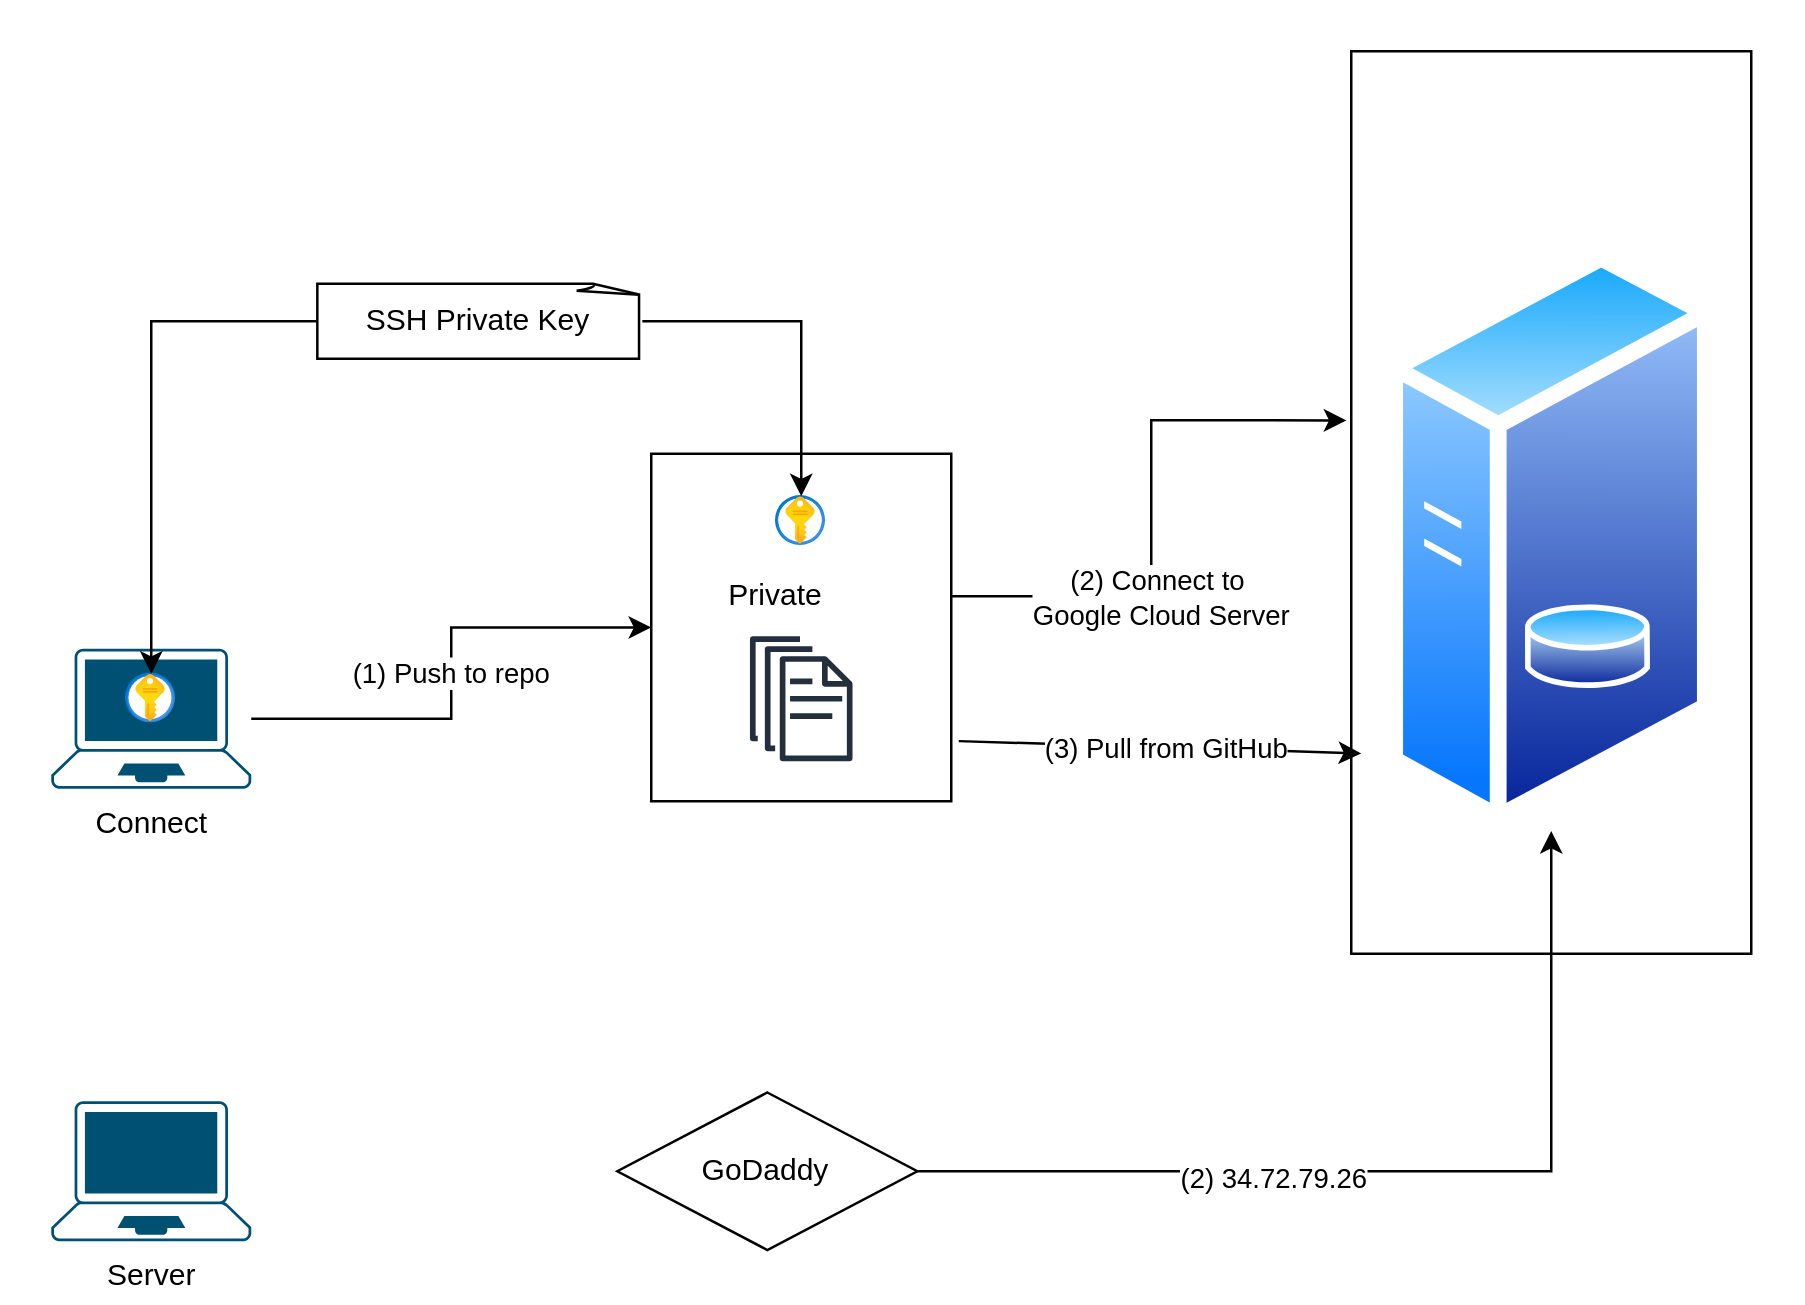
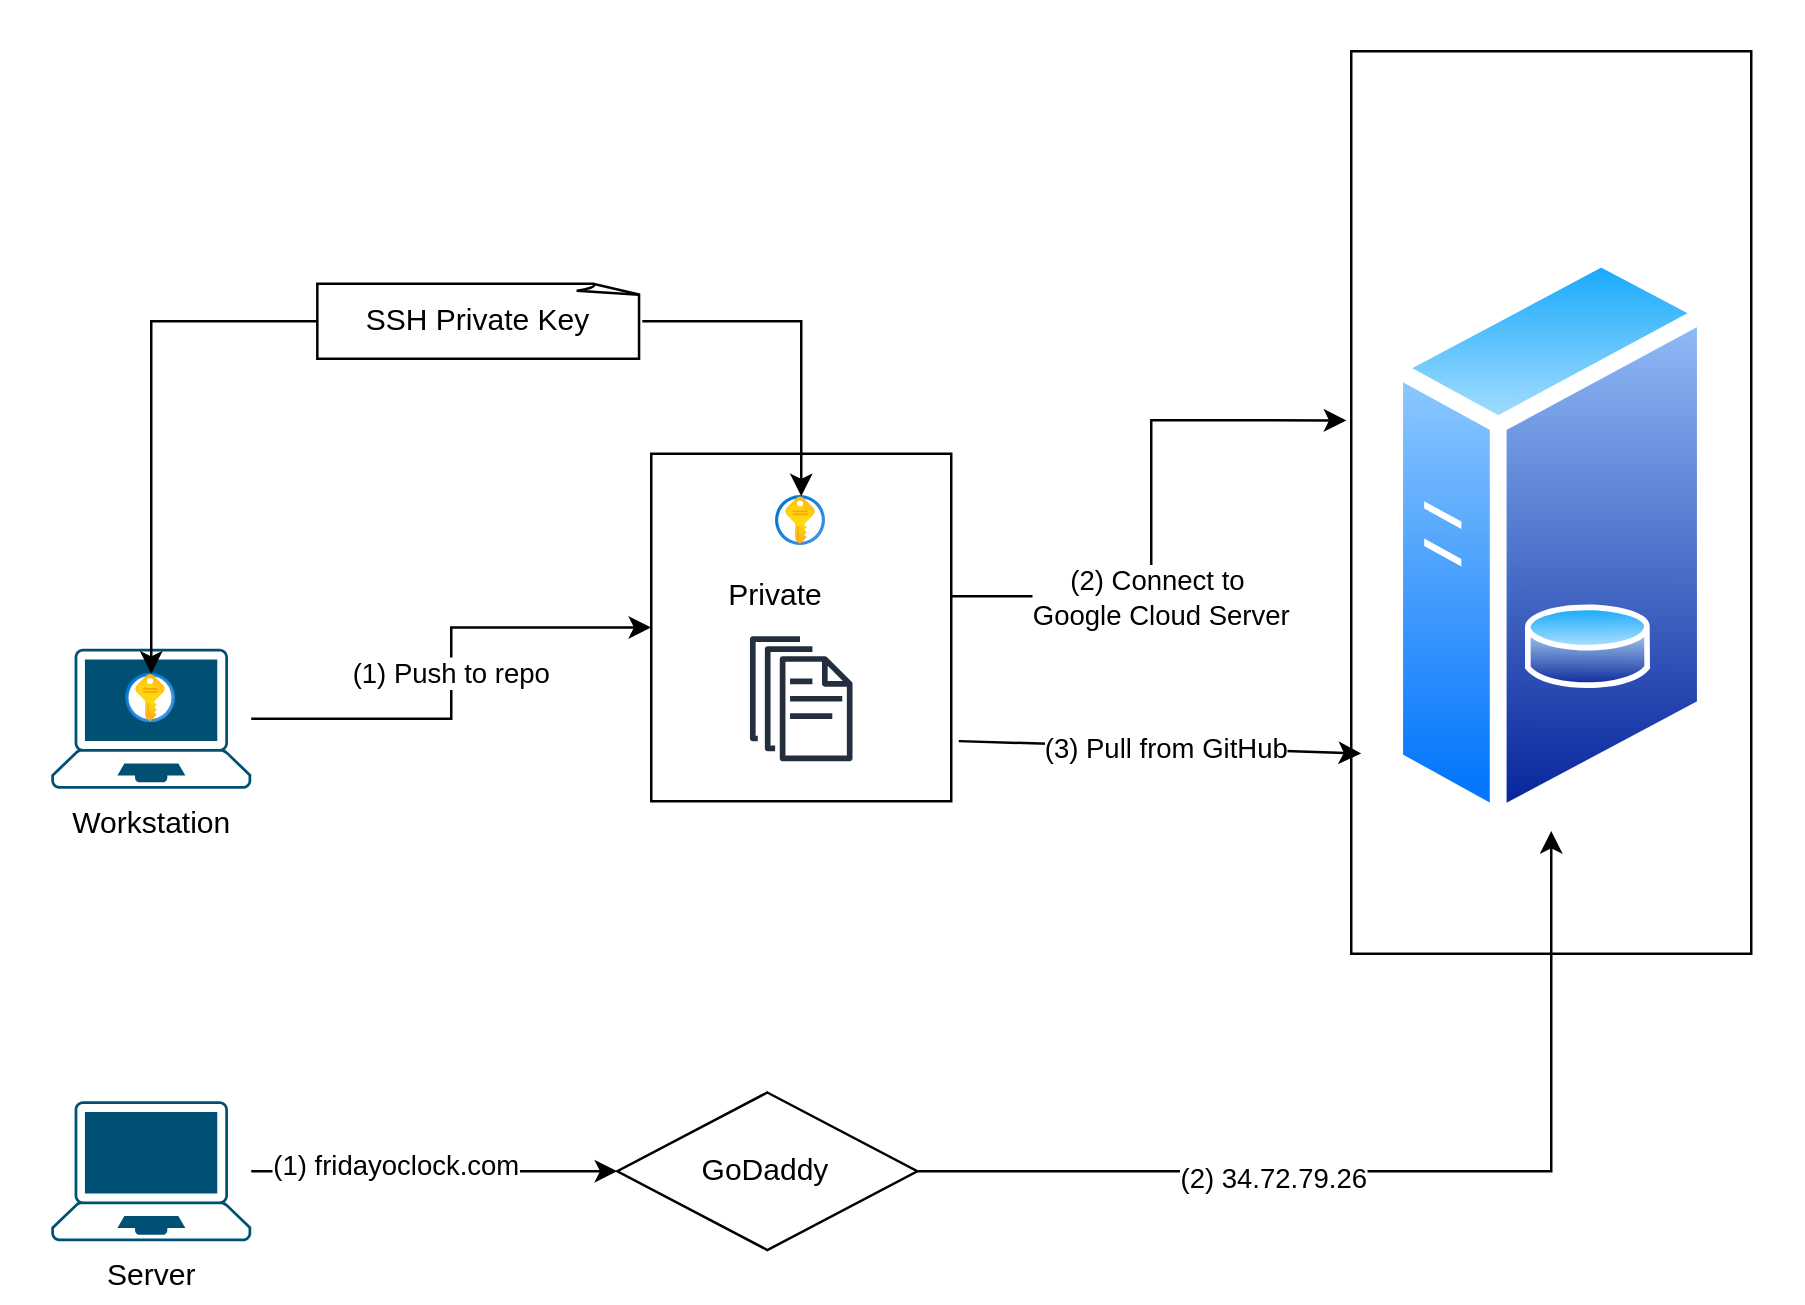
- <mxCell id="5" value="Connect" style="points=[[0.13,0.02,0],[0.5,0,0],[0.87,0.02,0],[0.885,0.4,0],[0.985,0.985,0],[0.5,1,0],[0.015,0.985,0],[0.115,0.4,0]];verticalLabelPosition=bottom;sketch=0;html=1;verticalAlign=top;aspect=fixed;align=center;pointerEvents=1;shape=mxgraph.cisco19.laptop;fillColor=#005073;strokeColor=none;" parent="1" vertex="1"><mxGeometry x="20" y="259" width="80" height="56" as="geometry" /></mxCell>
+ <mxCell id="5" value="Workstation" style="points=[[0.13,0.02,0],[0.5,0,0],[0.87,0.02,0],[0.885,0.4,0],[0.985,0.985,0],[0.5,1,0],[0.015,0.985,0],[0.115,0.4,0]];verticalLabelPosition=bottom;sketch=0;html=1;verticalAlign=top;aspect=fixed;align=center;pointerEvents=1;shape=mxgraph.cisco19.laptop;fillColor=#005073;strokeColor=none;" parent="1" vertex="1"><mxGeometry x="20" y="259" width="80" height="56" as="geometry" /></mxCell>
+ <mxCell id="18" style="edgeStyle=orthogonalEdgeStyle;rounded=0;orthogonalLoop=1;jettySize=auto;html=1;entryX=0;entryY=0.5;entryDx=0;entryDy=0;" edge="1" parent="1" source="20" target="24"><mxGeometry relative="1" as="geometry" /></mxCell>
+ <mxCell id="19" value="(1) fridayoclock.com" style="edgeLabel;html=1;align=center;verticalAlign=middle;resizable=0;points=[];" vertex="1" connectable="0" parent="18"><mxGeometry x="-0.222" y="3" relative="1" as="geometry"><mxPoint as="offset" /></mxGeometry></mxCell>
